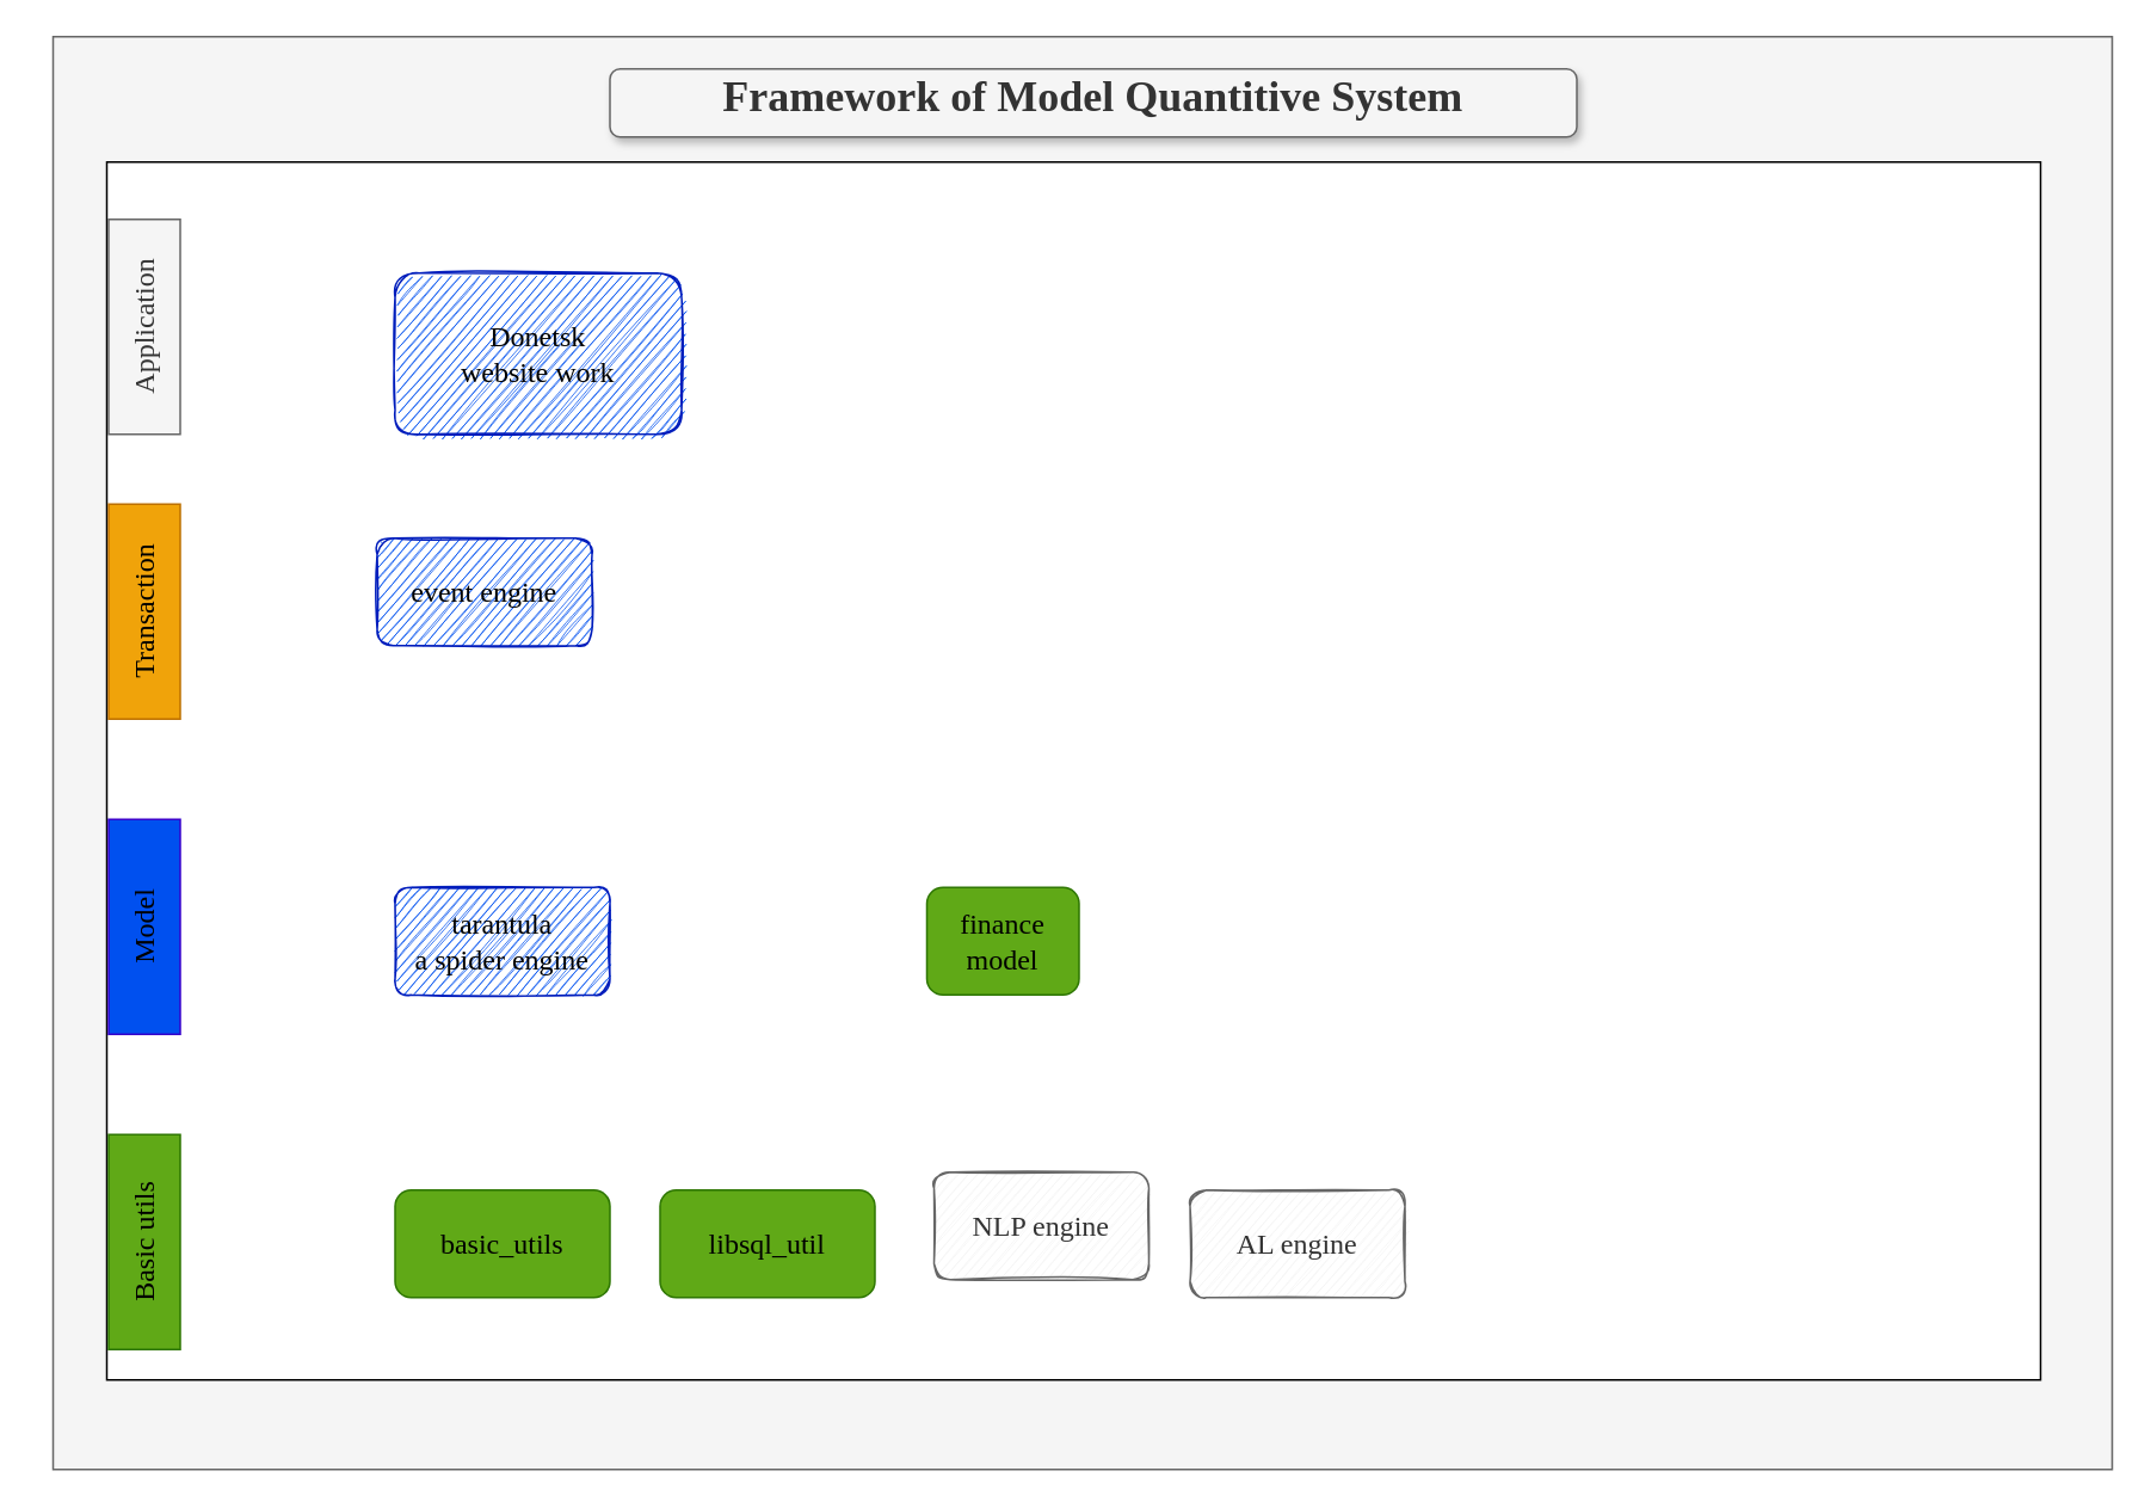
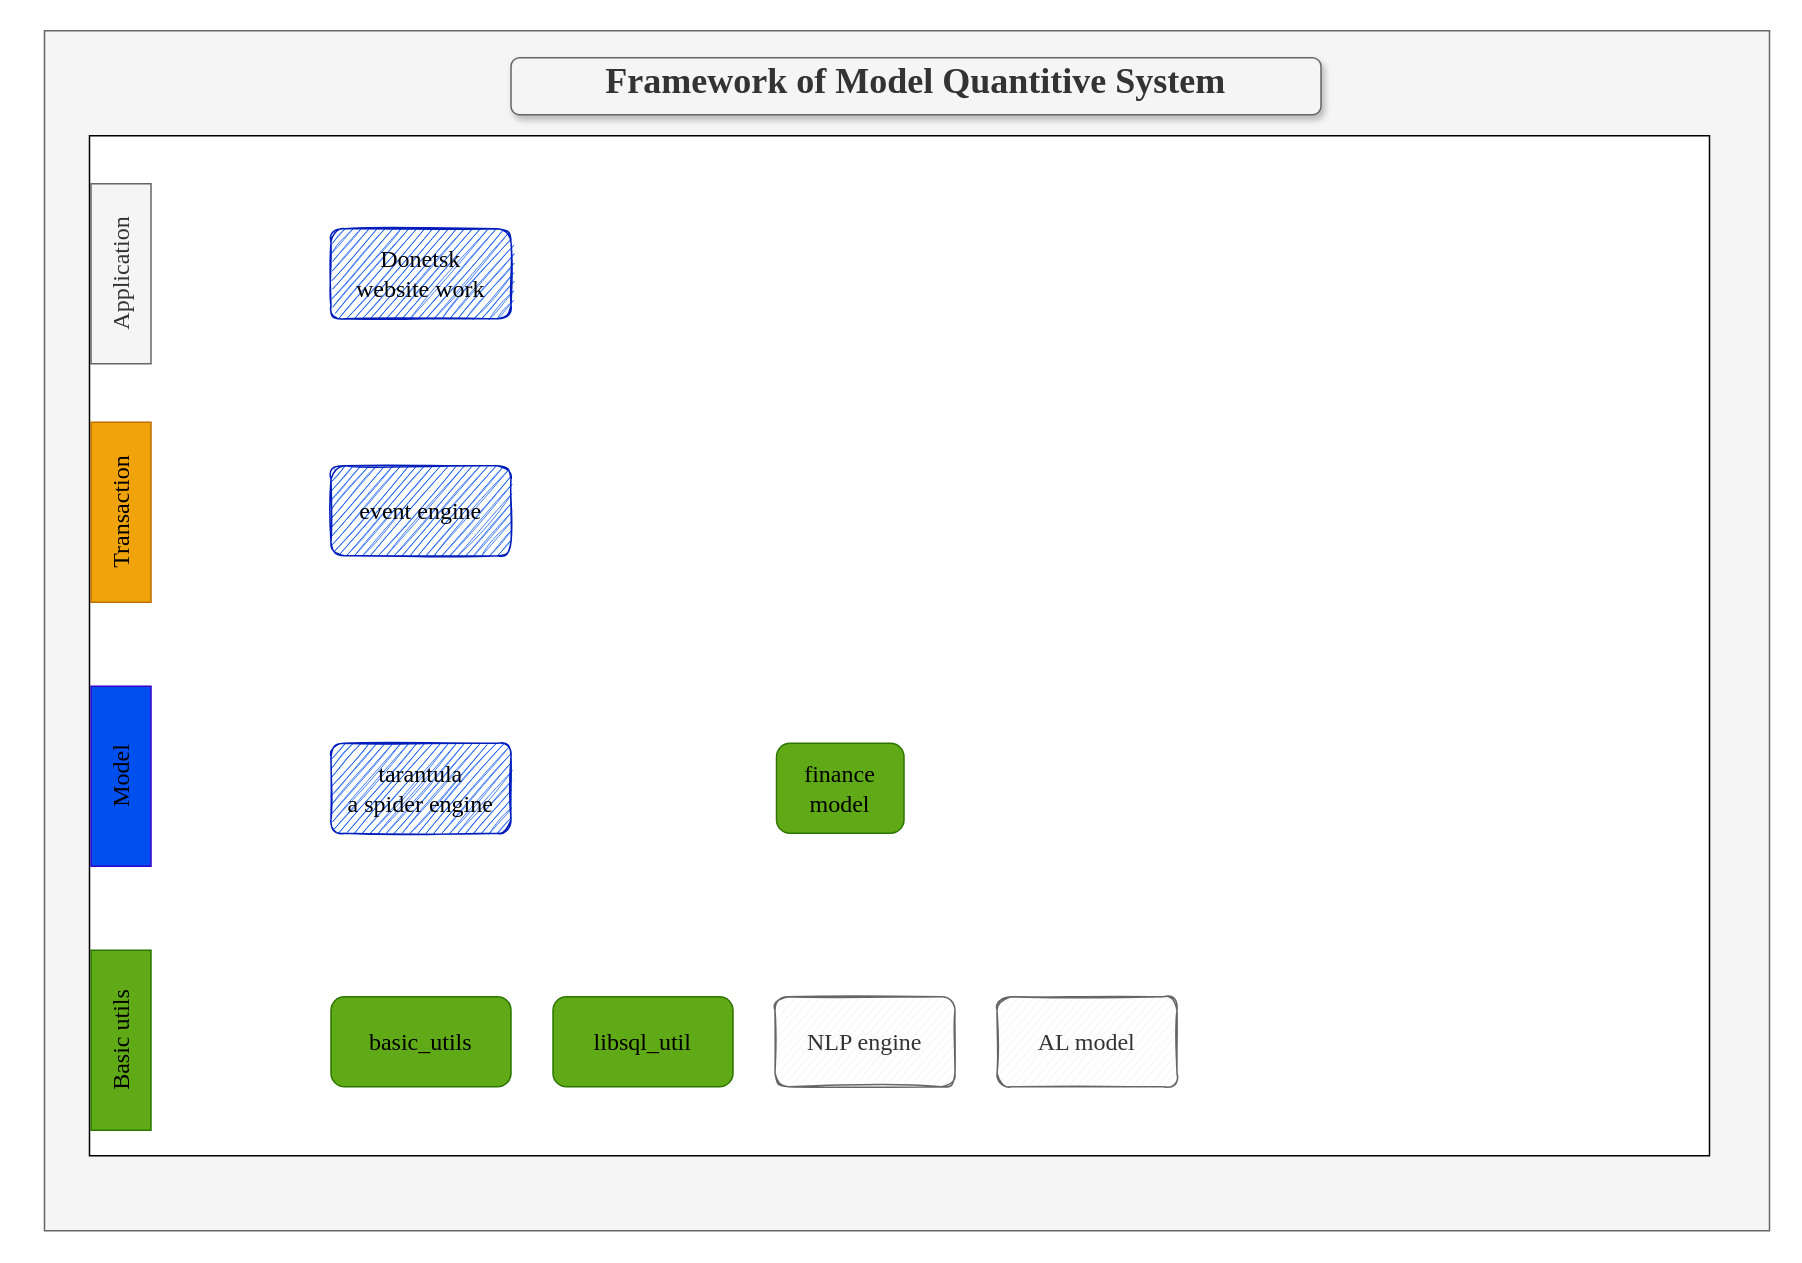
- <mxCell id="9" value="Donetsk&lt;br style=&quot;font-size: 16px;&quot;&gt;website work" style="rounded=1;whiteSpace=wrap;html=1;fontFamily=Comic Sans MS;fillColor=#0050ef;fontColor=#000000;strokeColor=#001DBC;sketch=1;fontSize=16;" vertex="1" parent="1"><mxGeometry x="220" y="152" width="160" height="90" as="geometry" /></mxCell>
+ <mxCell id="9" value="Donetsk&lt;br style=&quot;font-size: 16px;&quot;&gt;website work" style="rounded=1;whiteSpace=wrap;html=1;fontFamily=Comic Sans MS;fillColor=#0050ef;fontColor=#000000;strokeColor=#001DBC;sketch=1;fontSize=16;" vertex="1" parent="1"><mxGeometry x="220" y="152" width="120" height="60" as="geometry" /></mxCell>
- <mxCell id="6" value="event engine" style="rounded=1;whiteSpace=wrap;html=1;fontFamily=Comic Sans MS;fillColor=#0050ef;fontColor=#000000;strokeColor=#001DBC;sketch=1;shadow=0;fontSize=16;" vertex="1" parent="1"><mxGeometry x="210" y="300" width="120" height="60" as="geometry" /></mxCell>
+ <mxCell id="6" value="event engine" style="rounded=1;whiteSpace=wrap;html=1;fontFamily=Comic Sans MS;fillColor=#0050ef;fontColor=#000000;strokeColor=#001DBC;sketch=1;shadow=0;fontSize=16;" vertex="1" parent="1"><mxGeometry x="220" y="310" width="120" height="60" as="geometry" /></mxCell>
- <mxCell id="10" value="NLP engine" style="rounded=1;whiteSpace=wrap;html=1;fontFamily=Comic Sans MS;glass=0;fillColor=#f5f5f5;strokeColor=#666666;fontColor=#333333;sketch=1;fontSize=16;" vertex="1" parent="1"><mxGeometry x="521" y="654" width="120" height="60" as="geometry" /></mxCell>
+ <mxCell id="10" value="NLP engine" style="rounded=1;whiteSpace=wrap;html=1;fontFamily=Comic Sans MS;glass=0;fillColor=#f5f5f5;strokeColor=#666666;fontColor=#333333;sketch=1;fontSize=16;" vertex="1" parent="1"><mxGeometry x="516" y="664" width="120" height="60" as="geometry" /></mxCell>
- <mxCell id="11" value="AL engine" style="rounded=1;whiteSpace=wrap;html=1;fontFamily=Comic Sans MS;fillColor=#f5f5f5;strokeColor=#666666;fontColor=#333333;sketch=1;fontSize=16;" vertex="1" parent="1"><mxGeometry x="664" y="664" width="120" height="60" as="geometry" /></mxCell>
+ <mxCell id="11" value="AL model" style="rounded=1;whiteSpace=wrap;html=1;fontFamily=Comic Sans MS;fillColor=#f5f5f5;strokeColor=#666666;fontColor=#333333;sketch=1;fontSize=16;" vertex="1" parent="1"><mxGeometry x="664" y="664" width="120" height="60" as="geometry" /></mxCell>
